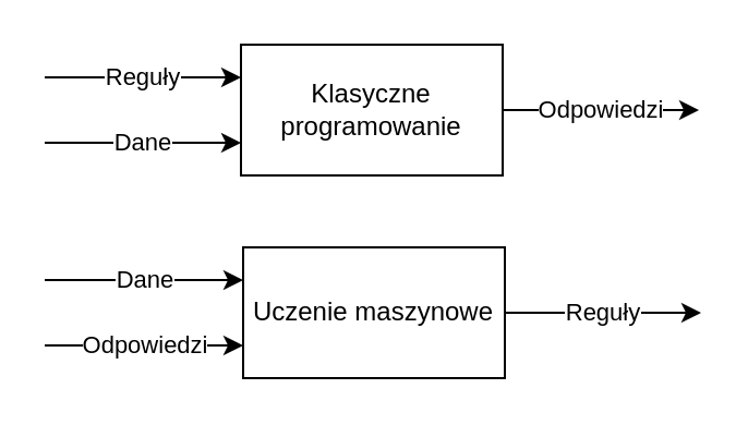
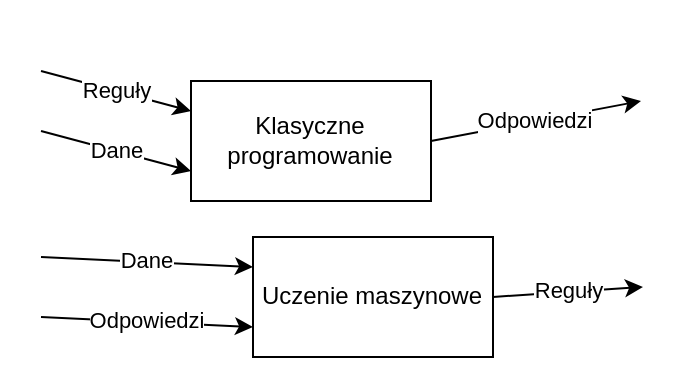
- <mxCell id="2" value="Klasyczne programowanie" style="rounded=0;whiteSpace=wrap;html=1;" vertex="1" parent="1"><mxGeometry x="110" y="20" width="120" height="60" as="geometry" /></mxCell>
+ <mxCell id="2" value="Klasyczne programowanie" style="rounded=0;whiteSpace=wrap;html=1;" vertex="1" parent="1"><mxGeometry x="95" y="40" width="120" height="60" as="geometry" /></mxCell>
- <mxCell id="6" value="Uczenie maszynowe" style="rounded=0;whiteSpace=wrap;html=1;" vertex="1" parent="1"><mxGeometry x="111" y="113" width="120" height="60" as="geometry" /></mxCell>
+ <mxCell id="6" value="Uczenie maszynowe" style="rounded=0;whiteSpace=wrap;html=1;" vertex="1" parent="1"><mxGeometry x="126" y="118" width="120" height="60" as="geometry" /></mxCell>
